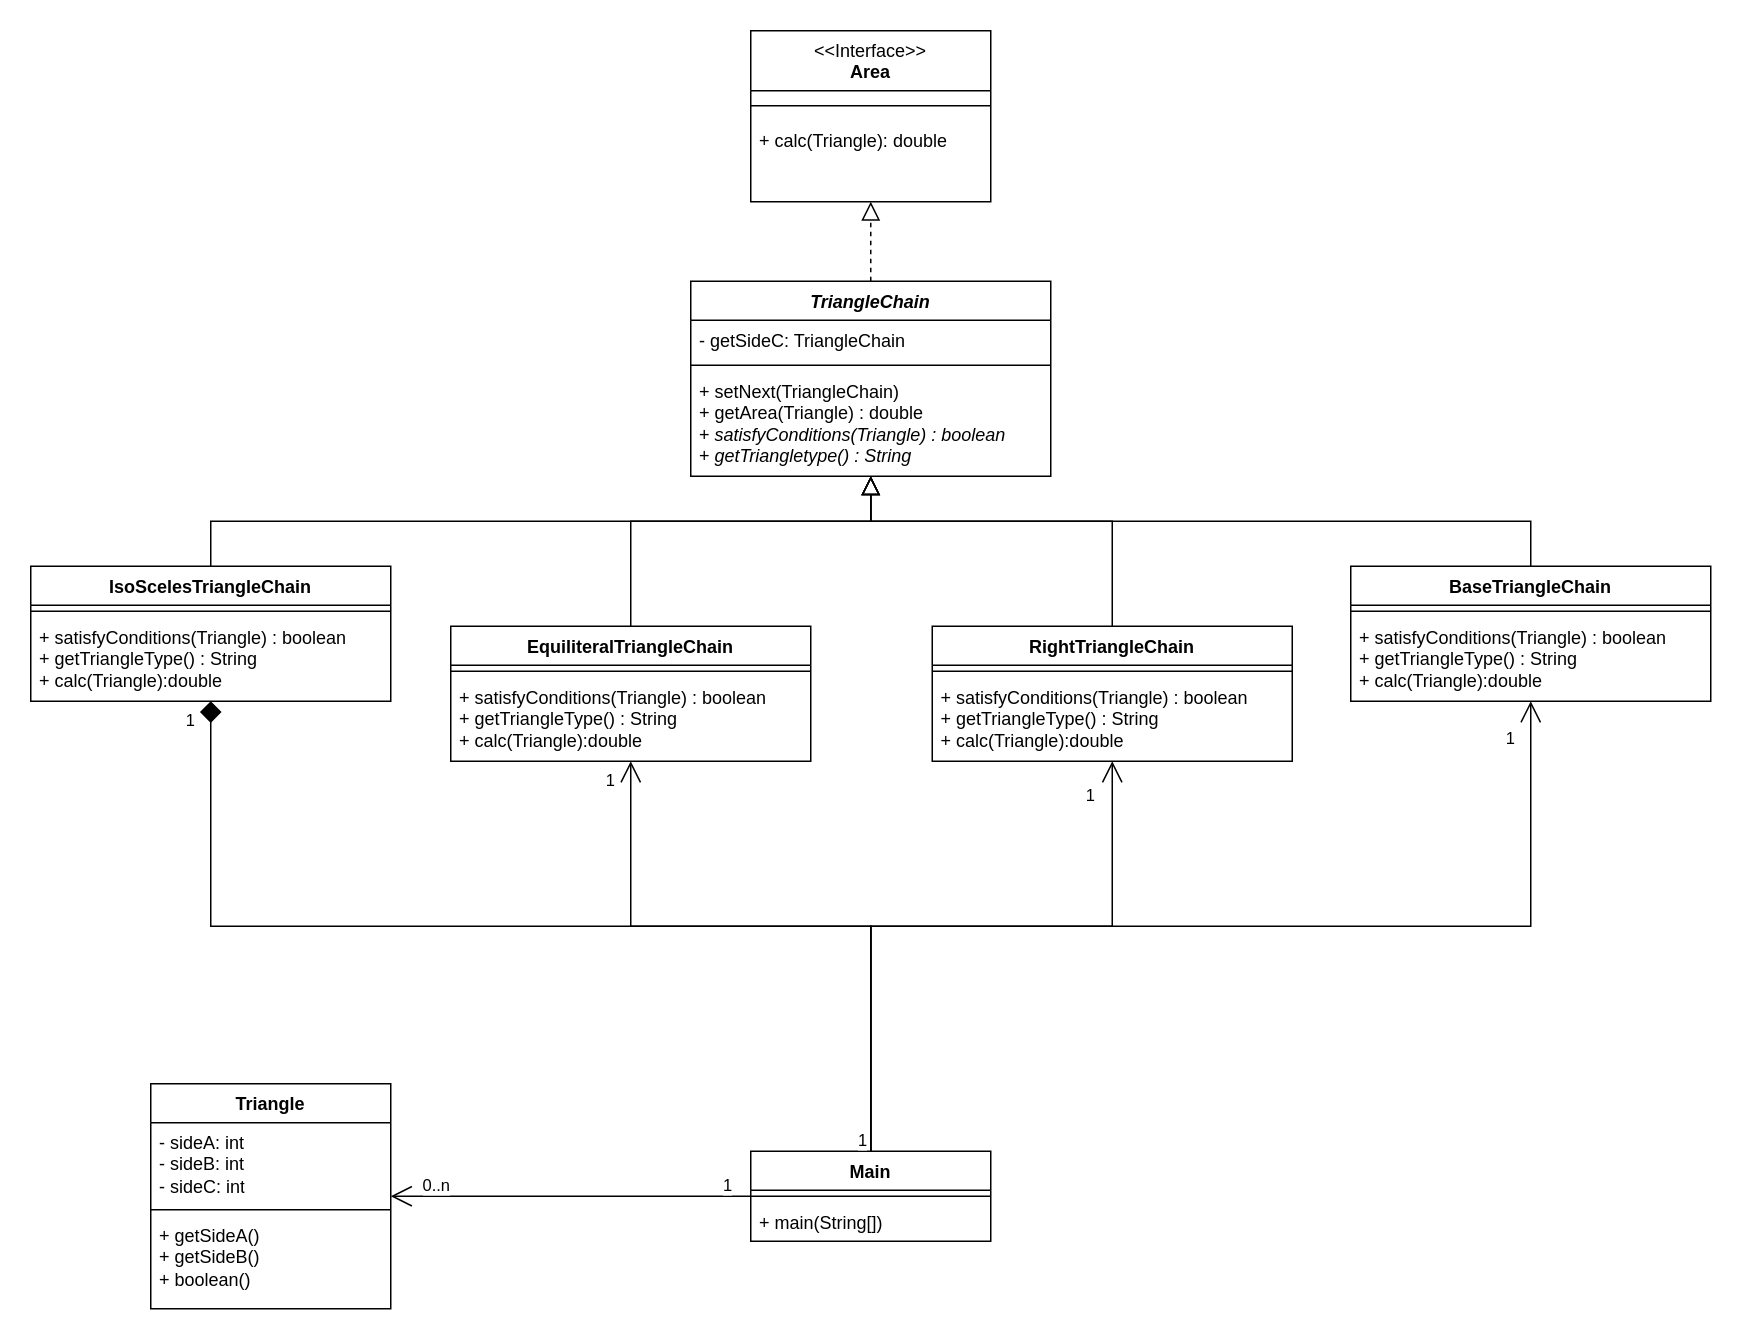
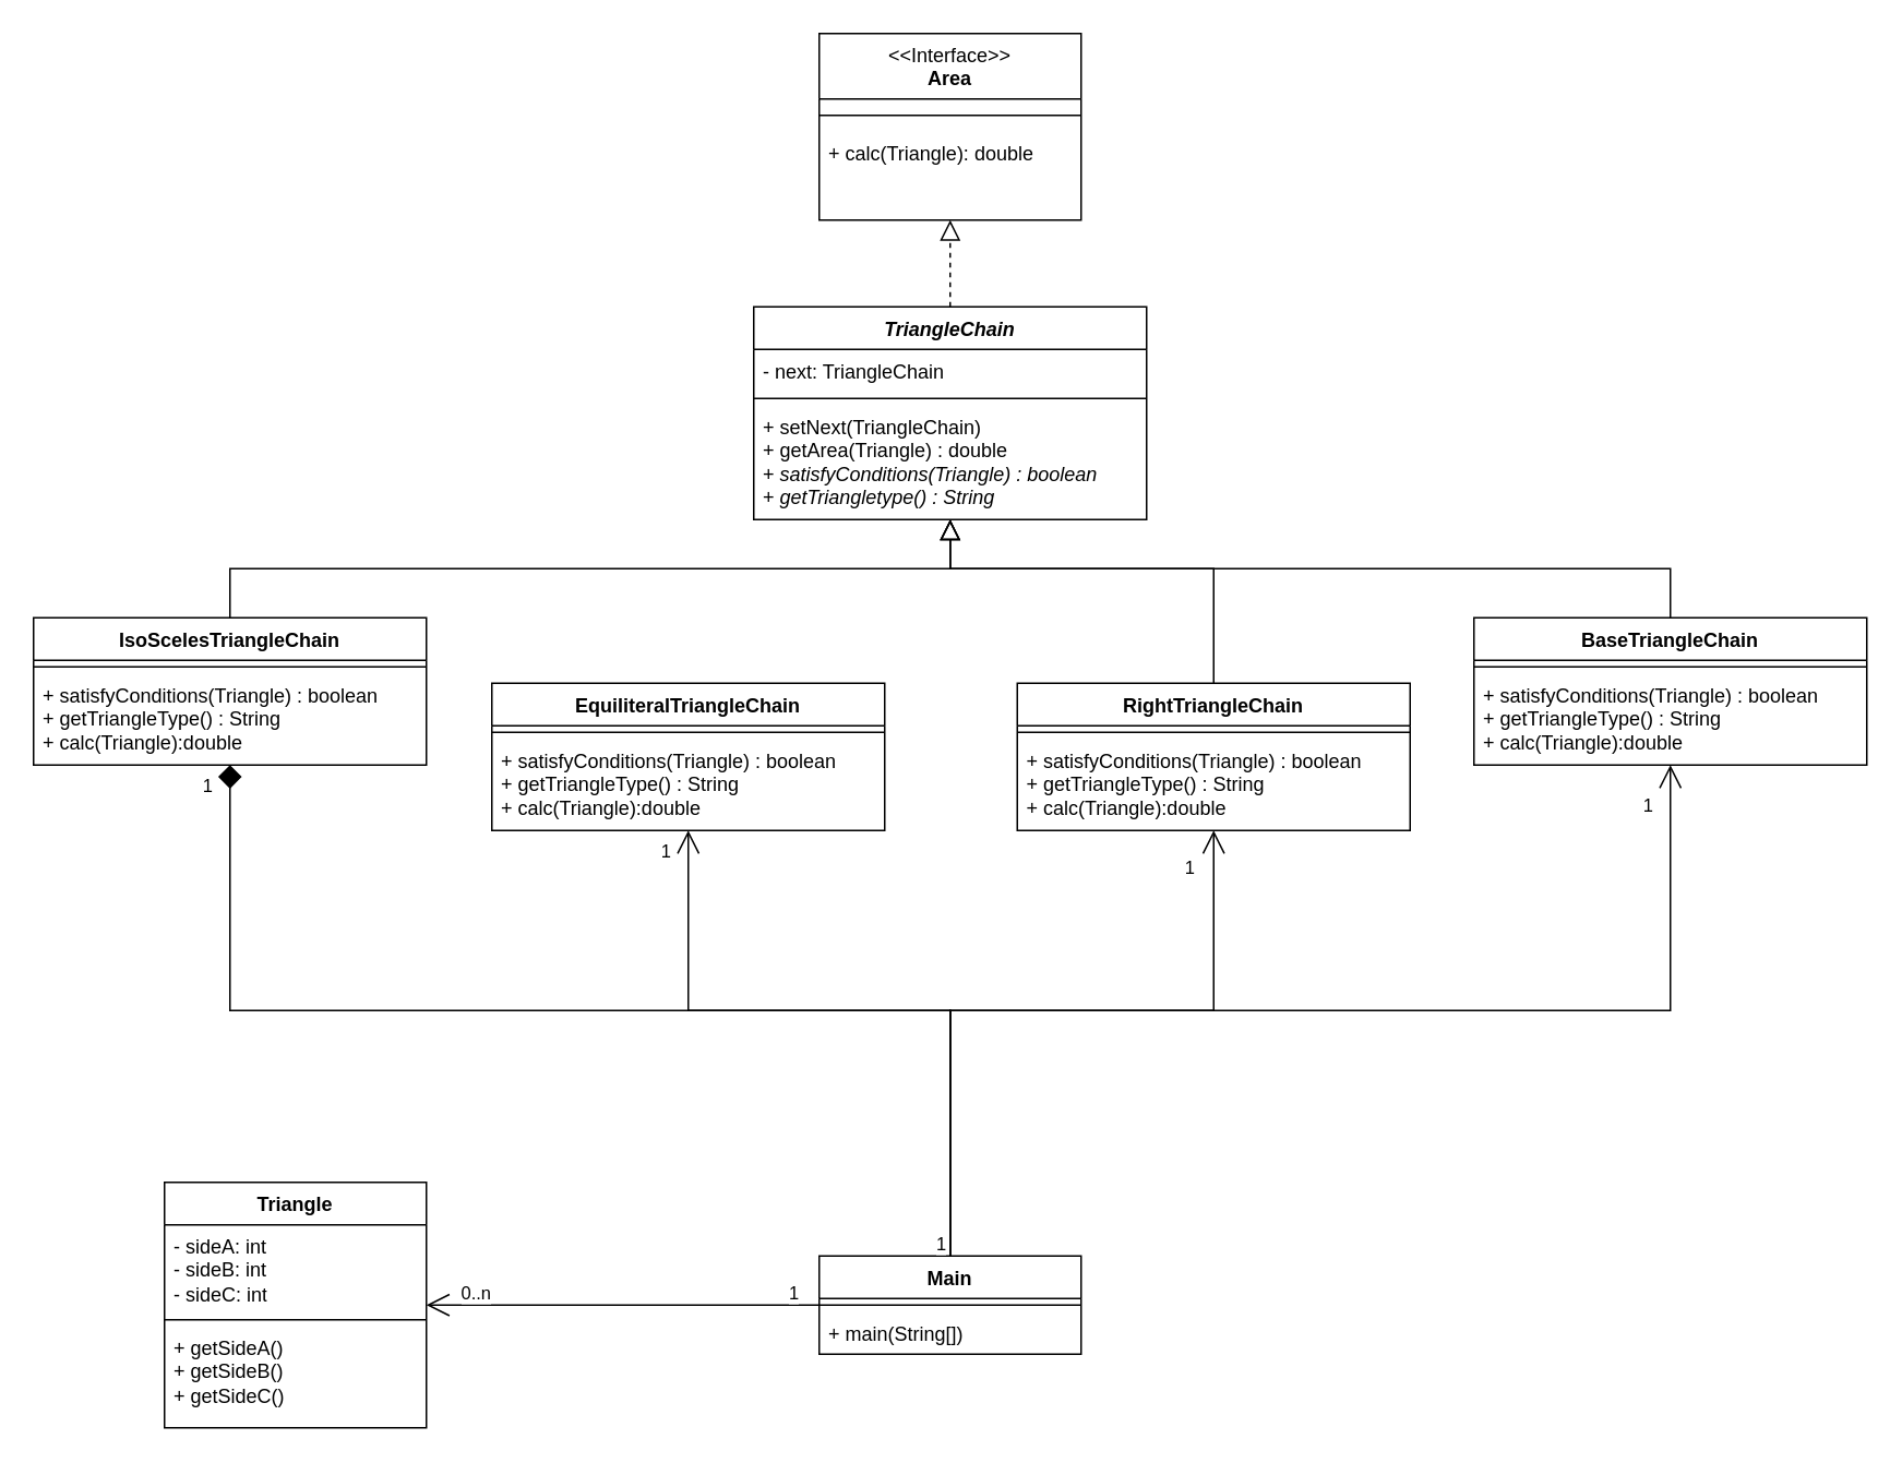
- <mxCell id="8" value="- getSideC: TriangleChain" style="text;strokeColor=none;fillColor=none;align=left;verticalAlign=top;spacingLeft=4;spacingRight=4;overflow=hidden;rotatable=0;points=[[0,0.5],[1,0.5]];portConstraint=eastwest;whiteSpace=wrap;html=1;" vertex="1" parent="7"><mxGeometry y="26" width="240" height="26" as="geometry" /></mxCell>
+ <mxCell id="8" value="- next: TriangleChain" style="text;strokeColor=none;fillColor=none;align=left;verticalAlign=top;spacingLeft=4;spacingRight=4;overflow=hidden;rotatable=0;points=[[0,0.5],[1,0.5]];portConstraint=eastwest;whiteSpace=wrap;html=1;" vertex="1" parent="7"><mxGeometry y="26" width="240" height="26" as="geometry" /></mxCell>
- <mxCell id="14" style="edgeStyle=orthogonalEdgeStyle;rounded=0;orthogonalLoop=1;jettySize=auto;html=1;exitX=0.5;exitY=0;exitDx=0;exitDy=0;endSize=10;endArrow=block;endFill=0;" edge="1" parent="1" source="15" target="7"><mxGeometry relative="1" as="geometry"><Array as="points"><mxPoint x="420" y="347" /><mxPoint x="580" y="347" /></Array></mxGeometry></mxCell>
- <mxCell id="5" value="+ getSideA()&lt;div&gt;+ getSideB()&lt;br&gt;&lt;/div&gt;&lt;div&gt;+ boolean()&lt;br&gt;&lt;/div&gt;" style="text;strokeColor=none;fillColor=none;align=left;verticalAlign=top;spacingLeft=4;spacingRight=4;overflow=hidden;rotatable=0;points=[[0,0.5],[1,0.5]];portConstraint=eastwest;whiteSpace=wrap;html=1;" vertex="1" parent="2"><mxGeometry y="88" width="160" height="62" as="geometry" /></mxCell>
+ <mxCell id="5" value="+ getSideA()&lt;div&gt;+ getSideB()&lt;br&gt;&lt;/div&gt;&lt;div&gt;+ getSideC()&lt;br&gt;&lt;/div&gt;" style="text;strokeColor=none;fillColor=none;align=left;verticalAlign=top;spacingLeft=4;spacingRight=4;overflow=hidden;rotatable=0;points=[[0,0.5],[1,0.5]];portConstraint=eastwest;whiteSpace=wrap;html=1;" vertex="1" parent="2"><mxGeometry y="88" width="160" height="62" as="geometry" /></mxCell>
